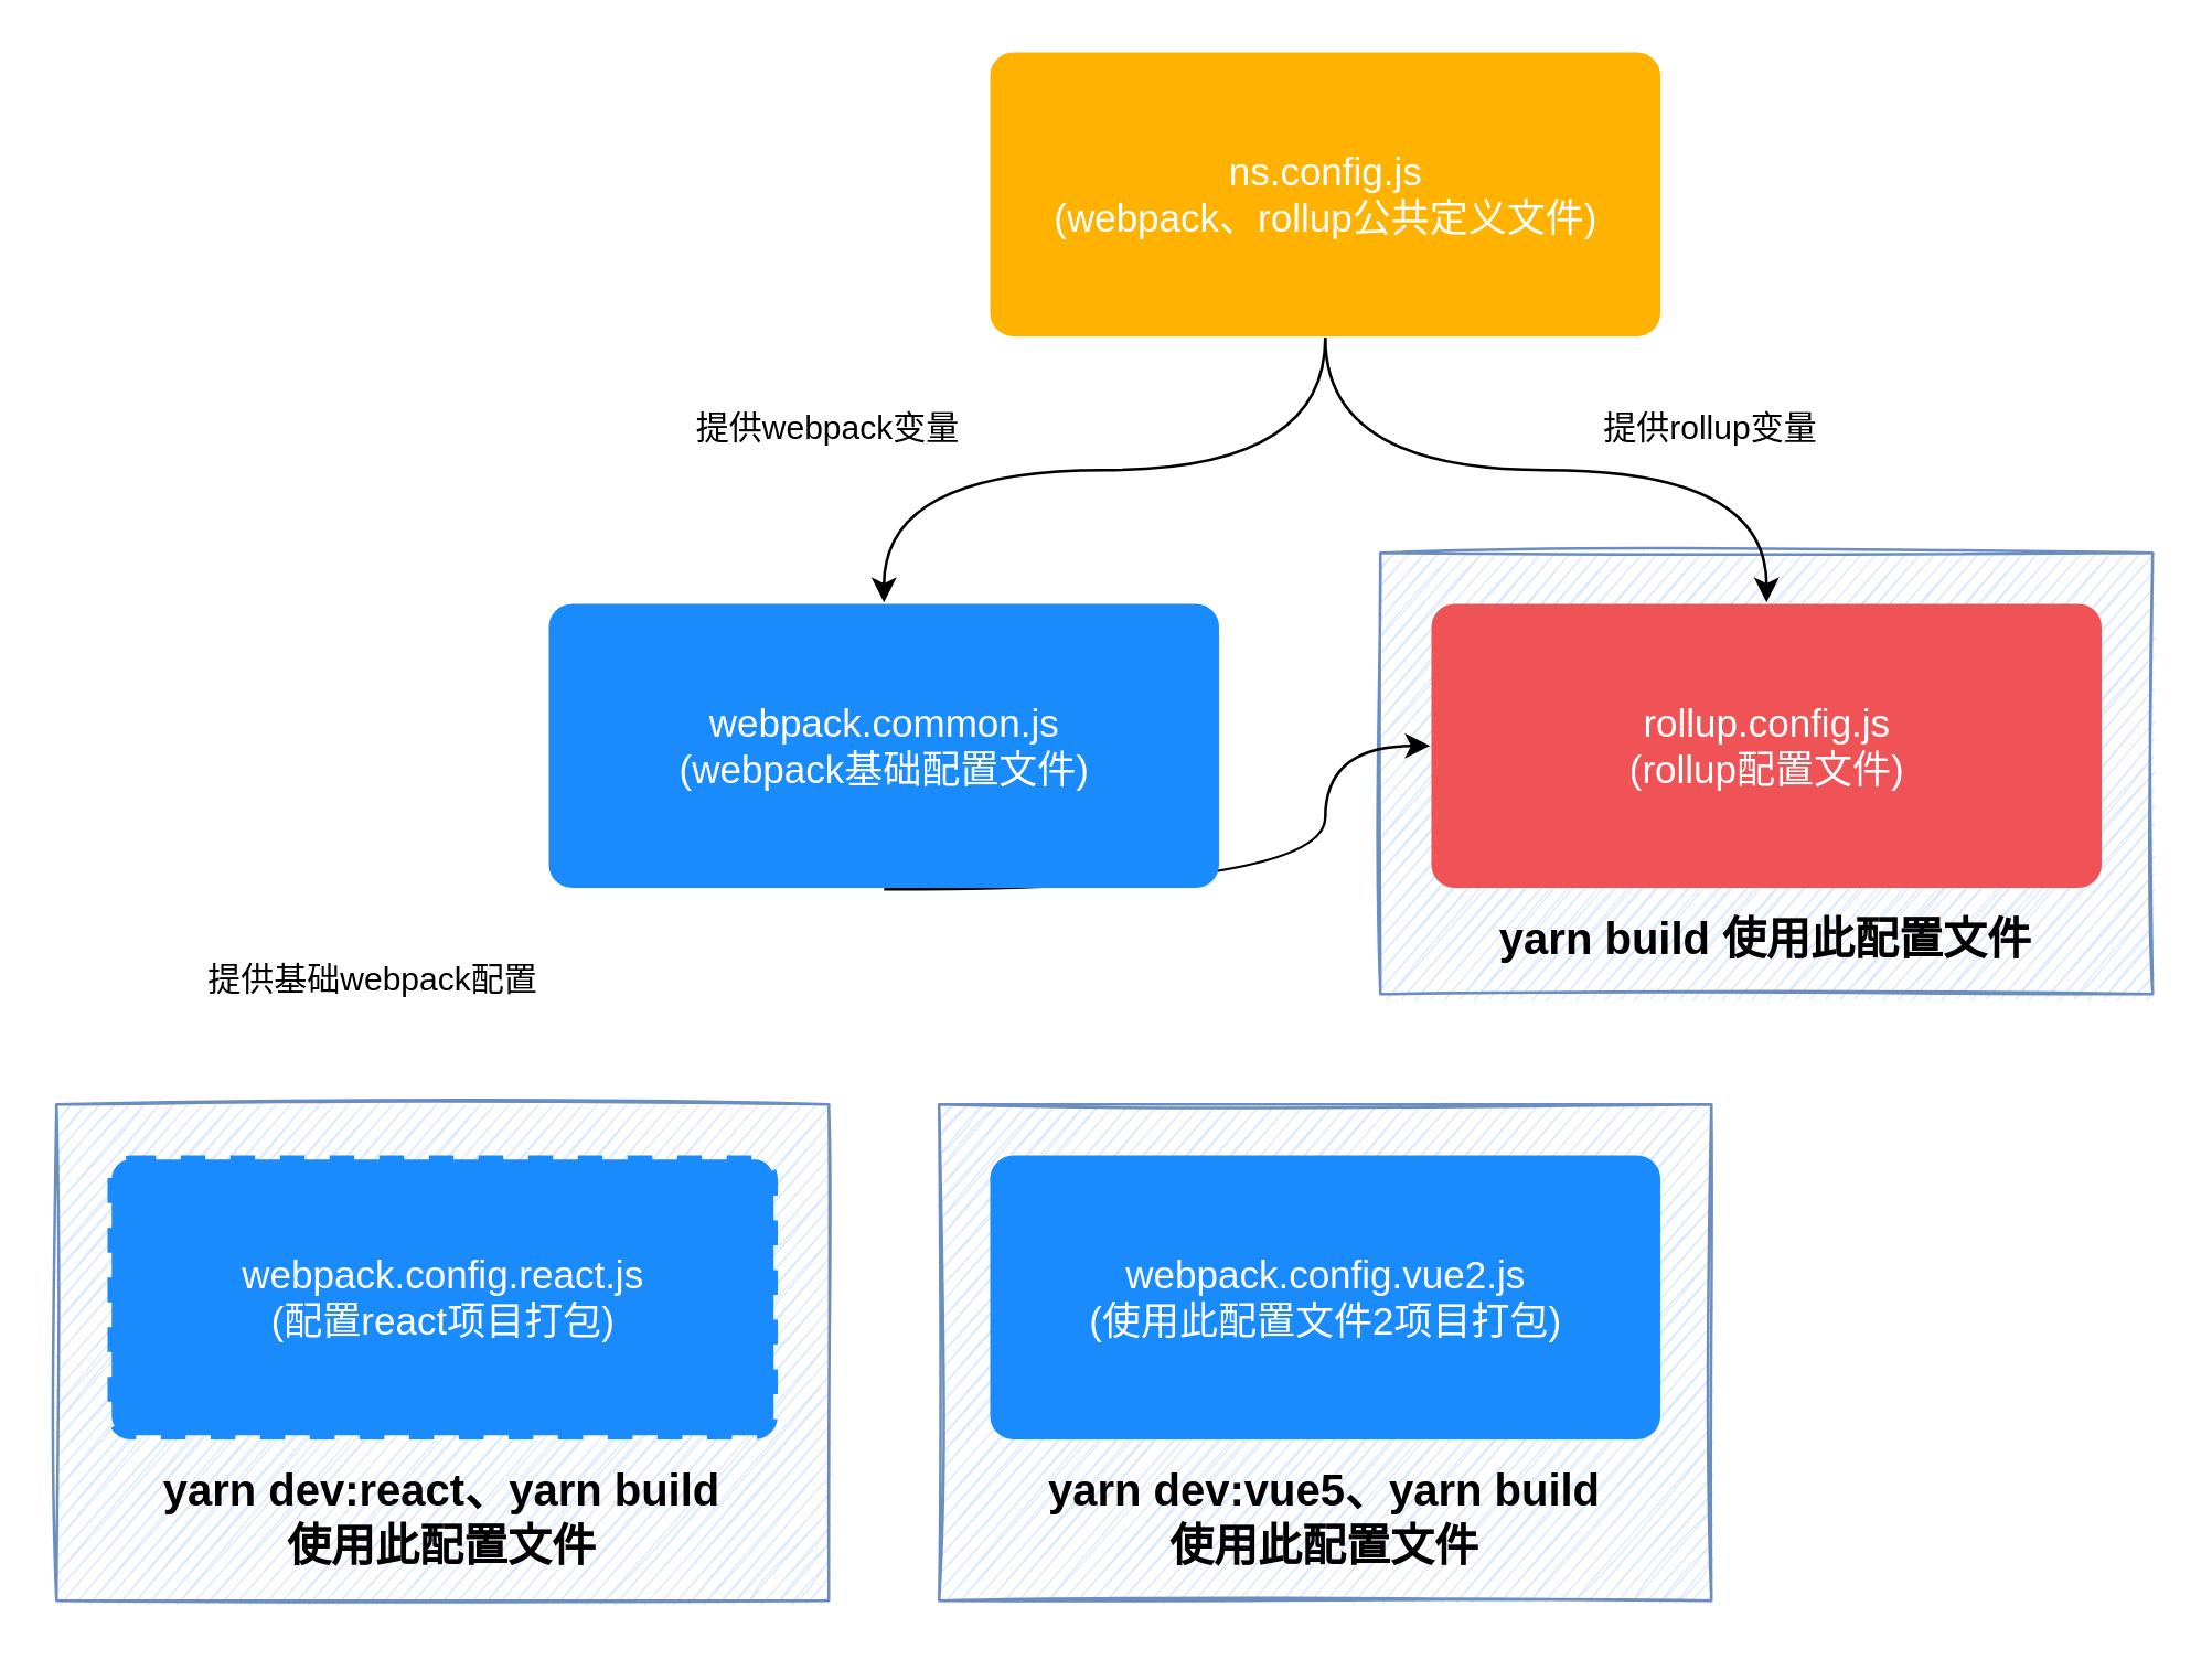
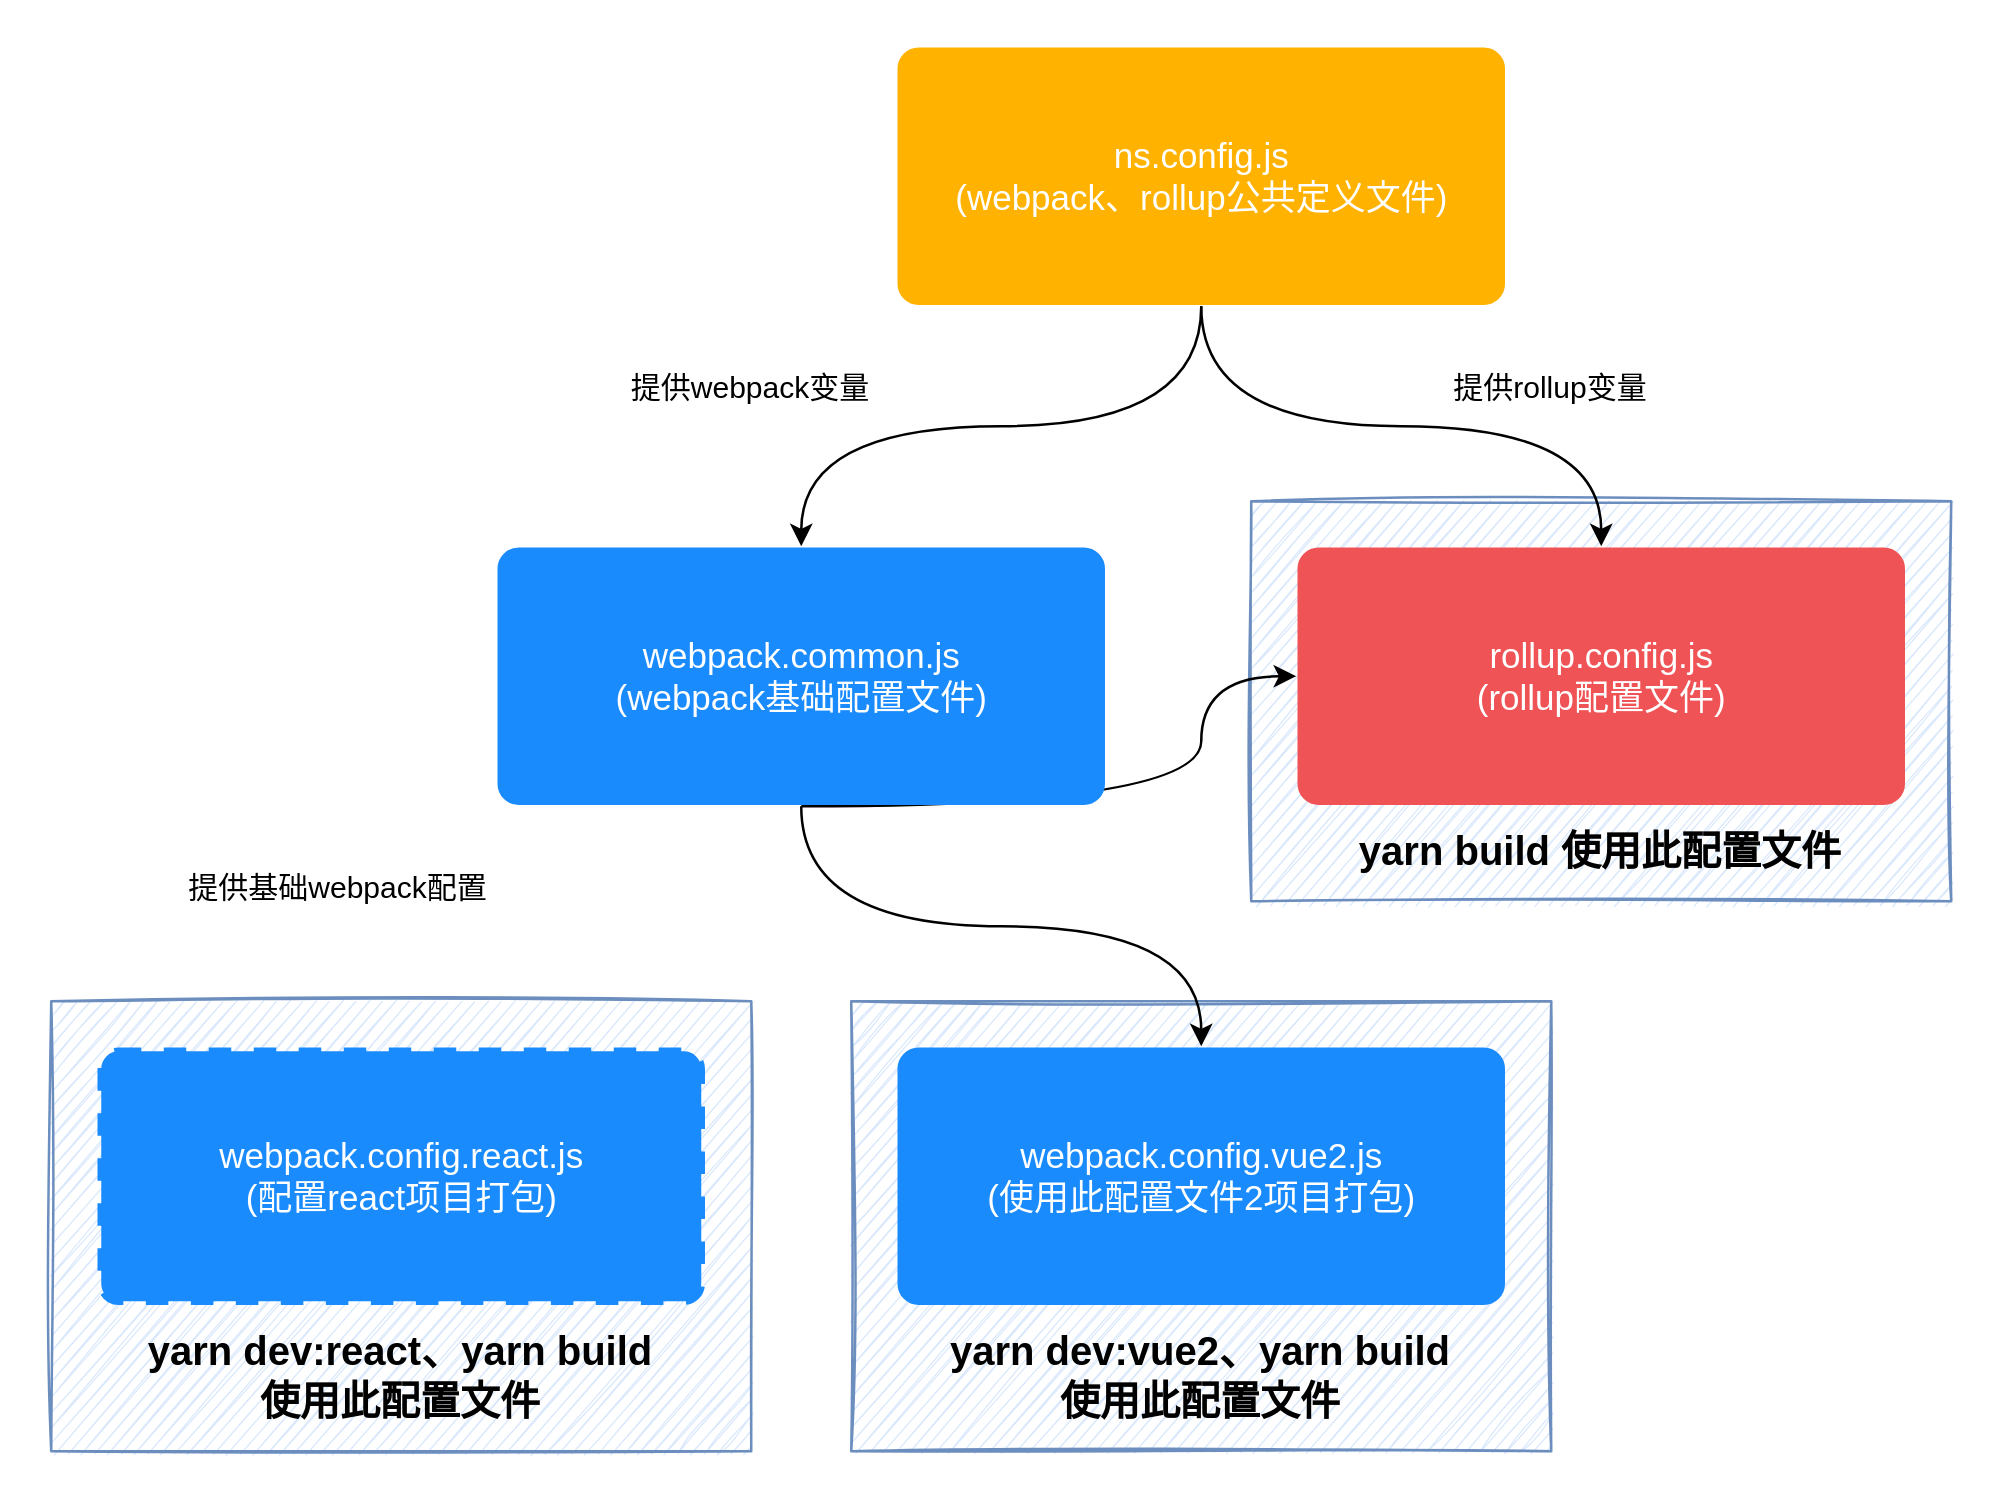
+ <mxCell id="5" style="edgeStyle=orthogonalEdgeStyle;curved=1;rounded=0;orthogonalLoop=1;jettySize=auto;html=1;exitX=0.5;exitY=1;exitDx=0;exitDy=0;entryX=0.5;entryY=0;entryDx=0;entryDy=0;fontColor=#FFFFFF;" parent="1" source="6" target="13" edge="1"><mxGeometry relative="1" as="geometry" /></mxCell>
- <mxCell id="15" value="yarn dev:vue5、yarn build&lt;br&gt;使用此配置文件" style="text;html=1;strokeColor=none;fillColor=none;align=center;verticalAlign=middle;whiteSpace=wrap;rounded=0;fontColor=#000000;fontStyle=1;fontSize=16;" parent="1" vertex="1"><mxGeometry x="340" y="520" width="280" height="60" as="geometry" /></mxCell>
+ <mxCell id="15" value="yarn dev:vue2、yarn build&lt;br&gt;使用此配置文件" style="text;html=1;strokeColor=none;fillColor=none;align=center;verticalAlign=middle;whiteSpace=wrap;rounded=0;fontColor=#000000;fontStyle=1;fontSize=16;" parent="1" vertex="1"><mxGeometry x="340" y="520" width="280" height="60" as="geometry" /></mxCell>
